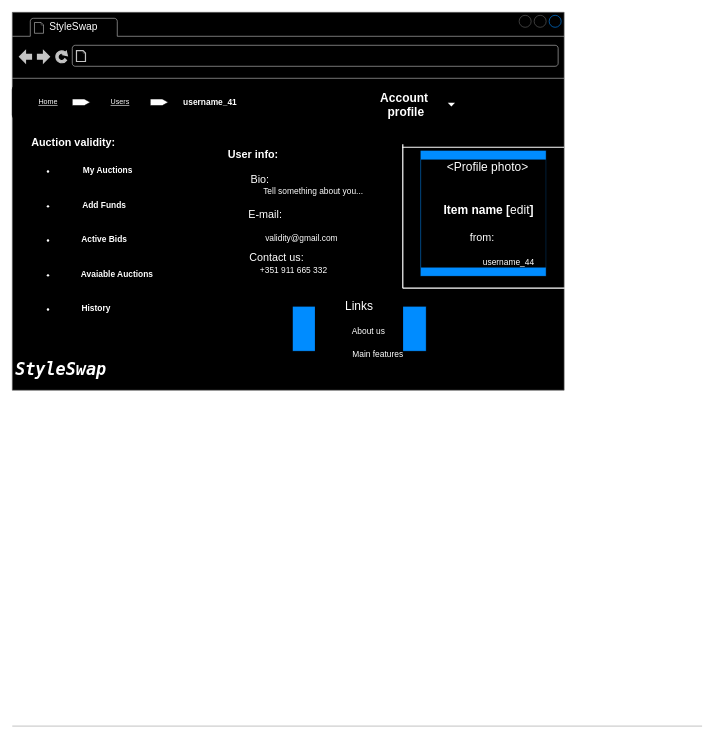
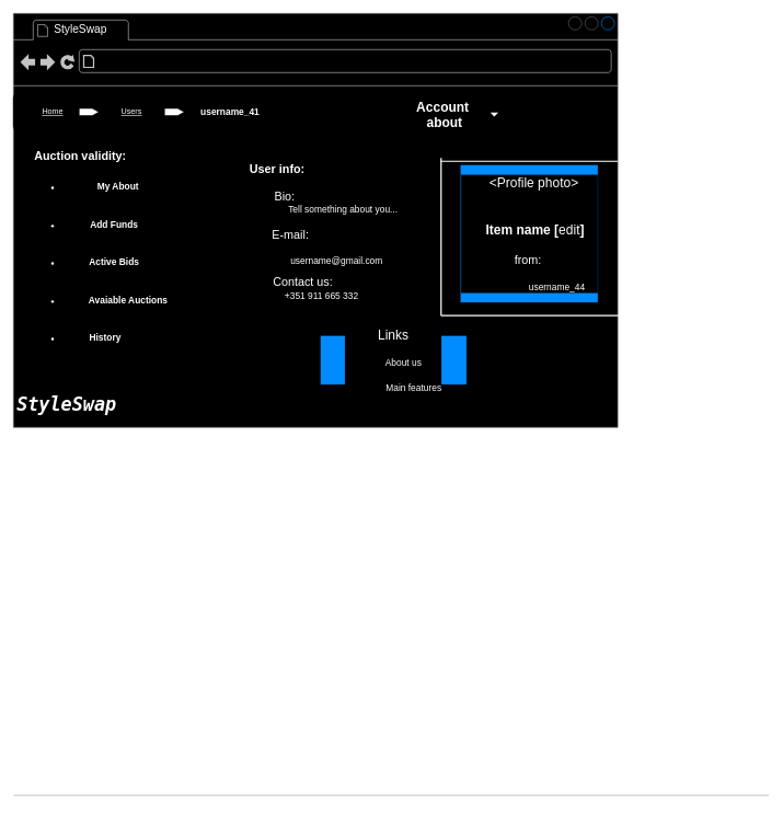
- <mxCell id="4" value="&lt;div style=&quot;font-size: 20px;&quot;&gt;&lt;b style=&quot;&quot;&gt;&lt;font color=&quot;#ffffff&quot; style=&quot;font-size: 20px; background-color: rgb(0, 0, 0);&quot;&gt;Account&amp;nbsp;&lt;/font&gt;&lt;/b&gt;&lt;/div&gt;&lt;div style=&quot;font-size: 20px;&quot;&gt;&lt;b style=&quot;&quot;&gt;&lt;font color=&quot;#ffffff&quot; style=&quot;font-size: 20px; background-color: rgb(0, 0, 0);&quot;&gt;profile&lt;/font&gt;&lt;/b&gt;&lt;/div&gt;" style="rounded=1;fillColor=#000000;strokeColor=none;html=1;fontColor=#596780;align=center;fontSize=10;spacingLeft=10" parent="2" vertex="1"><mxGeometry x="556" y="127.75" width="190" height="52.25" as="geometry" /></mxCell>
+ <mxCell id="4" value="&lt;div style=&quot;font-size: 20px;&quot;&gt;&lt;b style=&quot;&quot;&gt;&lt;font color=&quot;#ffffff&quot; style=&quot;font-size: 20px; background-color: rgb(0, 0, 0);&quot;&gt;Account&amp;nbsp;&lt;/font&gt;&lt;/b&gt;&lt;/div&gt;&lt;div style=&quot;font-size: 20px;&quot;&gt;&lt;b style=&quot;&quot;&gt;&lt;font color=&quot;#ffffff&quot; style=&quot;font-size: 20px; background-color: rgb(0, 0, 0);&quot;&gt;about&lt;/font&gt;&lt;/b&gt;&lt;/div&gt;" style="rounded=1;fillColor=#000000;strokeColor=none;html=1;fontColor=#596780;align=center;fontSize=10;spacingLeft=10" parent="2" vertex="1"><mxGeometry x="556" y="127.75" width="190" height="52.25" as="geometry" /></mxCell>
- <mxCell id="9" value="&lt;div&gt;&lt;span style=&quot;font-size: 16px;&quot;&gt;&lt;span style=&quot;&quot;&gt;&amp;nbsp;&amp;nbsp;&amp;nbsp;&amp;nbsp;&lt;/span&gt;&lt;/span&gt;&lt;font style=&quot;font-size: 18px;&quot;&gt;&lt;b&gt;User info:&lt;/b&gt;&lt;/font&gt;&lt;/div&gt;&lt;div&gt;&lt;span style=&quot;font-size: 16px;&quot;&gt;&lt;br&gt;&lt;/span&gt;&lt;/div&gt;&lt;div style=&quot;font-size: 18px;&quot;&gt;&lt;span style=&quot;font-size: 16px;&quot;&gt;&lt;span style=&quot;&quot;&gt;&amp;nbsp;&amp;nbsp;&amp;nbsp;&amp;nbsp;&lt;/span&gt;&lt;/span&gt;&lt;span style=&quot;font-size: 16px;&quot;&gt;&lt;span style=&quot;&quot;&gt;&amp;nbsp;&amp;nbsp;&amp;nbsp;&amp;nbsp;&lt;/span&gt;&lt;/span&gt;&lt;span style=&quot;&quot;&gt;&lt;span style=&quot;&quot;&gt;&amp;nbsp; &amp;nbsp; Bio&lt;/span&gt;&lt;/span&gt;&lt;font style=&quot;font-size: 18px;&quot;&gt;:&lt;/font&gt;&lt;br&gt;&lt;/div&gt;&lt;div&gt;&lt;font style=&quot;&quot;&gt;&lt;span style=&quot;font-size: 14px;&quot;&gt;&lt;span style=&quot;&quot;&gt;&amp;nbsp;&amp;nbsp;&amp;nbsp;&amp;nbsp;&lt;/span&gt;&lt;/span&gt;&lt;span style=&quot;font-size: 14px;&quot;&gt;&lt;span style=&quot;&quot;&gt;&amp;nbsp;&amp;nbsp;&amp;nbsp;&amp;nbsp;&lt;/span&gt;&lt;/span&gt;&lt;span style=&quot;font-size: 14px;&quot;&gt;&lt;span style=&quot;&quot;&gt;&amp;nbsp;&amp;nbsp;&amp;nbsp;&amp;nbsp;&lt;/span&gt;&lt;/span&gt;&amp;nbsp;&lt;span style=&quot;&quot;&gt;&lt;span style=&quot;&quot;&gt;&amp;nbsp;&amp;nbsp;&amp;nbsp;&amp;nbsp;&lt;/span&gt;&lt;/span&gt;&lt;span style=&quot;&quot;&gt;&lt;span style=&quot;&quot;&gt;&amp;nbsp;&amp;nbsp;&amp;nbsp;&amp;nbsp;&lt;/span&gt;&lt;/span&gt;&lt;font style=&quot;font-size: 14px;&quot;&gt;Tell something about you...&lt;/font&gt;&lt;/font&gt;&lt;/div&gt;&lt;div&gt;&lt;span style=&quot;font-size: 16px;&quot;&gt;&lt;br&gt;&lt;/span&gt;&lt;/div&gt;&lt;div style=&quot;font-size: 18px;&quot;&gt;&lt;span style=&quot;font-size: 16px;&quot;&gt;&lt;span style=&quot;&quot;&gt;&amp;nbsp;&amp;nbsp;&amp;nbsp;&amp;nbsp;&lt;/span&gt;&lt;/span&gt;&lt;span style=&quot;font-size: 16px;&quot;&gt;&lt;span style=&quot;&quot;&gt;&amp;nbsp;&amp;nbsp;&amp;nbsp;&amp;nbsp;&lt;/span&gt;&lt;/span&gt;&lt;span style=&quot;font-size: 15px;&quot;&gt;&amp;nbsp;&amp;nbsp;&amp;nbsp;&lt;/span&gt;&lt;font style=&quot;font-size: 18px;&quot;&gt;&lt;font style=&quot;font-size: 14px;&quot;&gt;&amp;nbsp;&lt;/font&gt;&lt;font style=&quot;font-size: 18px;&quot;&gt;E-mail&lt;/font&gt;&lt;font style=&quot;font-size: 18px;&quot;&gt;&lt;font style=&quot;font-size: 18px;&quot;&gt;:&lt;/font&gt;&lt;br&gt;&lt;/font&gt;&lt;/font&gt;&lt;/div&gt;&lt;div style=&quot;font-size: 14px;&quot;&gt;&lt;span style=&quot;&quot;&gt;&lt;span style=&quot;&quot;&gt;&amp;nbsp;&amp;nbsp;&amp;nbsp;&amp;nbsp;&lt;/span&gt;&lt;/span&gt;&lt;span style=&quot;font-size: 16px;&quot;&gt;&lt;span style=&quot;&quot;&gt;&amp;nbsp;&amp;nbsp;&amp;nbsp;&amp;nbsp;&lt;/span&gt;&lt;/span&gt;&lt;span style=&quot;font-size: 16px;&quot;&gt;&lt;span style=&quot;&quot;&gt;&amp;nbsp;&amp;nbsp;&amp;nbsp;&amp;nbsp;&lt;/span&gt;&lt;/span&gt;&amp;nbsp; &amp;nbsp; &lt;span style=&quot;&quot;&gt;&lt;span style=&quot;&quot;&gt;&amp;nbsp;&amp;nbsp;&amp;nbsp;&amp;nbsp;&lt;/span&gt;&lt;/span&gt;&lt;br&gt;&lt;/div&gt;&lt;span style=&quot;white-space: pre;&quot;&gt;&#09;&lt;/span&gt;&lt;span style=&quot;white-space: pre;&quot;&gt;&#09;&lt;/span&gt;&lt;span style=&quot;white-space: pre;&quot;&gt;&#09;&lt;/span&gt;&lt;font style=&quot;font-size: 14px;&quot;&gt;validity@gmail.com&lt;/font&gt;&lt;div&gt;&lt;font style=&quot;font-size: 12px;&quot;&gt;&lt;br&gt;&lt;/font&gt;&lt;/div&gt;&lt;div&gt;&lt;span style=&quot;font-size: 16px;&quot;&gt;&lt;span style=&quot;&quot;&gt;&amp;nbsp;&amp;nbsp;&amp;nbsp;&amp;nbsp;&lt;/span&gt;&lt;/span&gt;&lt;span style=&quot;font-size: 16px;&quot;&gt;&lt;span style=&quot;&quot;&gt;&amp;nbsp;&amp;nbsp;&amp;nbsp;&amp;nbsp;&lt;/span&gt;&lt;/span&gt;&lt;span style=&quot;font-size: 16px;&quot;&gt;&lt;span style=&quot;&quot;&gt;&amp;nbsp;&amp;nbsp;&amp;nbsp;&amp;nbsp;&lt;/span&gt;&lt;/span&gt;&lt;font style=&quot;font-size: 18px;&quot;&gt;Contact us:&lt;/font&gt;&lt;br&gt;&lt;/div&gt;&lt;div&gt;&lt;span style=&quot;font-size: 16px;&quot;&gt;&lt;span style=&quot;&quot;&gt;&amp;nbsp;&amp;nbsp;&amp;nbsp;&amp;nbsp;&lt;/span&gt;&lt;/span&gt;&lt;span style=&quot;font-size: 16px;&quot;&gt;&lt;span style=&quot;&quot;&gt;&amp;nbsp;&amp;nbsp;&amp;nbsp;&amp;nbsp;&lt;/span&gt;&lt;/span&gt;&lt;span style=&quot;font-size: 16px;&quot;&gt;&lt;span style=&quot;&quot;&gt;&amp;nbsp;&amp;nbsp;&amp;nbsp;&amp;nbsp;&lt;/span&gt;&lt;/span&gt;&lt;span style=&quot;font-size: 16px;&quot;&gt;&lt;span style=&quot;&quot;&gt;&amp;nbsp;&amp;nbsp;&amp;nbsp;&amp;nbsp;&lt;/span&gt;&lt;/span&gt;&lt;font style=&quot;font-size: 14px;&quot;&gt;+351 911 665 332&lt;/font&gt;&lt;br&gt;&lt;/div&gt;&lt;div&gt;&lt;span style=&quot;font-size: 16px;&quot;&gt;&lt;br&gt;&lt;/span&gt;&lt;/div&gt;" style="whiteSpace=wrap;html=1;aspect=fixed;labelBackgroundColor=#000000;strokeColor=#000000;fontSize=12;fontColor=#FFFFFF;fillColor=#000000;align=left;" parent="2" vertex="1"><mxGeometry x="340" y="195" width="295" height="295" as="geometry" /></mxCell>
+ <mxCell id="9" value="&lt;div&gt;&lt;span style=&quot;font-size: 16px;&quot;&gt;&lt;span style=&quot;&quot;&gt;&amp;nbsp;&amp;nbsp;&amp;nbsp;&amp;nbsp;&lt;/span&gt;&lt;/span&gt;&lt;font style=&quot;font-size: 18px;&quot;&gt;&lt;b&gt;User info:&lt;/b&gt;&lt;/font&gt;&lt;/div&gt;&lt;div&gt;&lt;span style=&quot;font-size: 16px;&quot;&gt;&lt;br&gt;&lt;/span&gt;&lt;/div&gt;&lt;div style=&quot;font-size: 18px;&quot;&gt;&lt;span style=&quot;font-size: 16px;&quot;&gt;&lt;span style=&quot;&quot;&gt;&amp;nbsp;&amp;nbsp;&amp;nbsp;&amp;nbsp;&lt;/span&gt;&lt;/span&gt;&lt;span style=&quot;font-size: 16px;&quot;&gt;&lt;span style=&quot;&quot;&gt;&amp;nbsp;&amp;nbsp;&amp;nbsp;&amp;nbsp;&lt;/span&gt;&lt;/span&gt;&lt;span style=&quot;&quot;&gt;&lt;span style=&quot;&quot;&gt;&amp;nbsp; &amp;nbsp; Bio&lt;/span&gt;&lt;/span&gt;&lt;font style=&quot;font-size: 18px;&quot;&gt;:&lt;/font&gt;&lt;br&gt;&lt;/div&gt;&lt;div&gt;&lt;font style=&quot;&quot;&gt;&lt;span style=&quot;font-size: 14px;&quot;&gt;&lt;span style=&quot;&quot;&gt;&amp;nbsp;&amp;nbsp;&amp;nbsp;&amp;nbsp;&lt;/span&gt;&lt;/span&gt;&lt;span style=&quot;font-size: 14px;&quot;&gt;&lt;span style=&quot;&quot;&gt;&amp;nbsp;&amp;nbsp;&amp;nbsp;&amp;nbsp;&lt;/span&gt;&lt;/span&gt;&lt;span style=&quot;font-size: 14px;&quot;&gt;&lt;span style=&quot;&quot;&gt;&amp;nbsp;&amp;nbsp;&amp;nbsp;&amp;nbsp;&lt;/span&gt;&lt;/span&gt;&amp;nbsp;&lt;span style=&quot;&quot;&gt;&lt;span style=&quot;&quot;&gt;&amp;nbsp;&amp;nbsp;&amp;nbsp;&amp;nbsp;&lt;/span&gt;&lt;/span&gt;&lt;span style=&quot;&quot;&gt;&lt;span style=&quot;&quot;&gt;&amp;nbsp;&amp;nbsp;&amp;nbsp;&amp;nbsp;&lt;/span&gt;&lt;/span&gt;&lt;font style=&quot;font-size: 14px;&quot;&gt;Tell something about you...&lt;/font&gt;&lt;/font&gt;&lt;/div&gt;&lt;div&gt;&lt;span style=&quot;font-size: 16px;&quot;&gt;&lt;br&gt;&lt;/span&gt;&lt;/div&gt;&lt;div style=&quot;font-size: 18px;&quot;&gt;&lt;span style=&quot;font-size: 16px;&quot;&gt;&lt;span style=&quot;&quot;&gt;&amp;nbsp;&amp;nbsp;&amp;nbsp;&amp;nbsp;&lt;/span&gt;&lt;/span&gt;&lt;span style=&quot;font-size: 16px;&quot;&gt;&lt;span style=&quot;&quot;&gt;&amp;nbsp;&amp;nbsp;&amp;nbsp;&amp;nbsp;&lt;/span&gt;&lt;/span&gt;&lt;span style=&quot;font-size: 15px;&quot;&gt;&amp;nbsp;&amp;nbsp;&amp;nbsp;&lt;/span&gt;&lt;font style=&quot;font-size: 18px;&quot;&gt;&lt;font style=&quot;font-size: 14px;&quot;&gt;&amp;nbsp;&lt;/font&gt;&lt;font style=&quot;font-size: 18px;&quot;&gt;E-mail&lt;/font&gt;&lt;font style=&quot;font-size: 18px;&quot;&gt;&lt;font style=&quot;font-size: 18px;&quot;&gt;:&lt;/font&gt;&lt;br&gt;&lt;/font&gt;&lt;/font&gt;&lt;/div&gt;&lt;div style=&quot;font-size: 14px;&quot;&gt;&lt;span style=&quot;&quot;&gt;&lt;span style=&quot;&quot;&gt;&amp;nbsp;&amp;nbsp;&amp;nbsp;&amp;nbsp;&lt;/span&gt;&lt;/span&gt;&lt;span style=&quot;font-size: 16px;&quot;&gt;&lt;span style=&quot;&quot;&gt;&amp;nbsp;&amp;nbsp;&amp;nbsp;&amp;nbsp;&lt;/span&gt;&lt;/span&gt;&lt;span style=&quot;font-size: 16px;&quot;&gt;&lt;span style=&quot;&quot;&gt;&amp;nbsp;&amp;nbsp;&amp;nbsp;&amp;nbsp;&lt;/span&gt;&lt;/span&gt;&amp;nbsp; &amp;nbsp; &lt;span style=&quot;&quot;&gt;&lt;span style=&quot;&quot;&gt;&amp;nbsp;&amp;nbsp;&amp;nbsp;&amp;nbsp;&lt;/span&gt;&lt;/span&gt;&lt;br&gt;&lt;/div&gt;&lt;span style=&quot;white-space: pre;&quot;&gt;&#09;&lt;/span&gt;&lt;span style=&quot;white-space: pre;&quot;&gt;&#09;&lt;/span&gt;&lt;span style=&quot;white-space: pre;&quot;&gt;&#09;&lt;/span&gt;&lt;font style=&quot;font-size: 14px;&quot;&gt;username@gmail.com&lt;/font&gt;&lt;div&gt;&lt;font style=&quot;font-size: 12px;&quot;&gt;&lt;br&gt;&lt;/font&gt;&lt;/div&gt;&lt;div&gt;&lt;span style=&quot;font-size: 16px;&quot;&gt;&lt;span style=&quot;&quot;&gt;&amp;nbsp;&amp;nbsp;&amp;nbsp;&amp;nbsp;&lt;/span&gt;&lt;/span&gt;&lt;span style=&quot;font-size: 16px;&quot;&gt;&lt;span style=&quot;&quot;&gt;&amp;nbsp;&amp;nbsp;&amp;nbsp;&amp;nbsp;&lt;/span&gt;&lt;/span&gt;&lt;span style=&quot;font-size: 16px;&quot;&gt;&lt;span style=&quot;&quot;&gt;&amp;nbsp;&amp;nbsp;&amp;nbsp;&amp;nbsp;&lt;/span&gt;&lt;/span&gt;&lt;font style=&quot;font-size: 18px;&quot;&gt;Contact us:&lt;/font&gt;&lt;br&gt;&lt;/div&gt;&lt;div&gt;&lt;span style=&quot;font-size: 16px;&quot;&gt;&lt;span style=&quot;&quot;&gt;&amp;nbsp;&amp;nbsp;&amp;nbsp;&amp;nbsp;&lt;/span&gt;&lt;/span&gt;&lt;span style=&quot;font-size: 16px;&quot;&gt;&lt;span style=&quot;&quot;&gt;&amp;nbsp;&amp;nbsp;&amp;nbsp;&amp;nbsp;&lt;/span&gt;&lt;/span&gt;&lt;span style=&quot;font-size: 16px;&quot;&gt;&lt;span style=&quot;&quot;&gt;&amp;nbsp;&amp;nbsp;&amp;nbsp;&amp;nbsp;&lt;/span&gt;&lt;/span&gt;&lt;span style=&quot;font-size: 16px;&quot;&gt;&lt;span style=&quot;&quot;&gt;&amp;nbsp;&amp;nbsp;&amp;nbsp;&amp;nbsp;&lt;/span&gt;&lt;/span&gt;&lt;font style=&quot;font-size: 14px;&quot;&gt;+351 911 665 332&lt;/font&gt;&lt;br&gt;&lt;/div&gt;&lt;div&gt;&lt;span style=&quot;font-size: 16px;&quot;&gt;&lt;br&gt;&lt;/span&gt;&lt;/div&gt;" style="whiteSpace=wrap;html=1;aspect=fixed;labelBackgroundColor=#000000;strokeColor=#000000;fontSize=12;fontColor=#FFFFFF;fillColor=#000000;align=left;" parent="2" vertex="1"><mxGeometry x="340" y="195" width="295" height="295" as="geometry" /></mxCell>
- <mxCell id="6" value="&lt;span style=&quot;background-color: rgb(0, 0, 0);&quot;&gt;&lt;font style=&quot;&quot;&gt;&lt;span style=&quot;font-weight: bold; font-size: 18px;&quot;&gt;Auction validity:&lt;/span&gt;&lt;br&gt;&lt;br&gt;&lt;div style=&quot;text-align: center;&quot;&gt;&lt;ul style=&quot;font-weight: bold;&quot;&gt;&lt;li&gt;&lt;span style=&quot;font-size: 14px;&quot;&gt;&amp;nbsp; &amp;nbsp;My Auctions&lt;/span&gt;&lt;/li&gt;&lt;/ul&gt;&lt;span style=&quot;font-size: 14px;&quot;&gt;&lt;b&gt;&lt;br&gt;&lt;/b&gt;&lt;/span&gt;&lt;ul style=&quot;font-weight: bold;&quot;&gt;&lt;li&gt;&lt;span style=&quot;font-size: 14px;&quot;&gt;Add Funds&lt;/span&gt;&lt;/li&gt;&lt;/ul&gt;&lt;span style=&quot;font-size: 14px;&quot;&gt;&lt;b&gt;&lt;br&gt;&lt;/b&gt;&lt;/span&gt;&lt;ul style=&quot;font-weight: bold;&quot;&gt;&lt;li&gt;&lt;span style=&quot;font-size: 14px;&quot;&gt;Active Bids&lt;/span&gt;&lt;/li&gt;&lt;/ul&gt;&lt;div&gt;&lt;span style=&quot;font-size: 14px;&quot;&gt;&lt;b&gt;&lt;br&gt;&lt;/b&gt;&lt;/span&gt;&lt;/div&gt;&lt;div&gt;&lt;ul&gt;&lt;li&gt;&lt;span style=&quot;font-size: 14px;&quot;&gt;&lt;b&gt;&amp;nbsp; &amp;nbsp; &amp;nbsp; &amp;nbsp; &amp;nbsp; &amp;nbsp;Avaiable Auctions&lt;/b&gt;&lt;/span&gt;&lt;/li&gt;&lt;/ul&gt;&lt;span style=&quot;font-size: 14px;&quot;&gt;&lt;b&gt;&lt;br&gt;&lt;/b&gt;&lt;/span&gt;&lt;ul&gt;&lt;li&gt;&lt;span style=&quot;font-size: 14px;&quot;&gt;&lt;b&gt;History&amp;nbsp; &amp;nbsp; &amp;nbsp; &amp;nbsp;&lt;/b&gt;&lt;/span&gt;&lt;/li&gt;&lt;/ul&gt;&lt;/div&gt;&lt;/div&gt;&lt;/font&gt;&lt;/span&gt;" style="rounded=1;align=left;strokeColor=none;html=1;fontColor=#ffffff;fontSize=12;fillColor=#000000;" parent="2" vertex="1"><mxGeometry x="30" y="182.5" width="320" height="357.5" as="geometry" /></mxCell>
+ <mxCell id="6" value="&lt;span style=&quot;background-color: rgb(0, 0, 0);&quot;&gt;&lt;font style=&quot;&quot;&gt;&lt;span style=&quot;font-weight: bold; font-size: 18px;&quot;&gt;Auction validity:&lt;/span&gt;&lt;br&gt;&lt;br&gt;&lt;div style=&quot;text-align: center;&quot;&gt;&lt;ul style=&quot;font-weight: bold;&quot;&gt;&lt;li&gt;&lt;span style=&quot;font-size: 14px;&quot;&gt;&amp;nbsp; &amp;nbsp;My About&lt;/span&gt;&lt;/li&gt;&lt;/ul&gt;&lt;span style=&quot;font-size: 14px;&quot;&gt;&lt;b&gt;&lt;br&gt;&lt;/b&gt;&lt;/span&gt;&lt;ul style=&quot;font-weight: bold;&quot;&gt;&lt;li&gt;&lt;span style=&quot;font-size: 14px;&quot;&gt;Add Funds&lt;/span&gt;&lt;/li&gt;&lt;/ul&gt;&lt;span style=&quot;font-size: 14px;&quot;&gt;&lt;b&gt;&lt;br&gt;&lt;/b&gt;&lt;/span&gt;&lt;ul style=&quot;font-weight: bold;&quot;&gt;&lt;li&gt;&lt;span style=&quot;font-size: 14px;&quot;&gt;Active Bids&lt;/span&gt;&lt;/li&gt;&lt;/ul&gt;&lt;div&gt;&lt;span style=&quot;font-size: 14px;&quot;&gt;&lt;b&gt;&lt;br&gt;&lt;/b&gt;&lt;/span&gt;&lt;/div&gt;&lt;div&gt;&lt;ul&gt;&lt;li&gt;&lt;span style=&quot;font-size: 14px;&quot;&gt;&lt;b&gt;&amp;nbsp; &amp;nbsp; &amp;nbsp; &amp;nbsp; &amp;nbsp; &amp;nbsp;Avaiable Auctions&lt;/b&gt;&lt;/span&gt;&lt;/li&gt;&lt;/ul&gt;&lt;span style=&quot;font-size: 14px;&quot;&gt;&lt;b&gt;&lt;br&gt;&lt;/b&gt;&lt;/span&gt;&lt;ul&gt;&lt;li&gt;&lt;span style=&quot;font-size: 14px;&quot;&gt;&lt;b&gt;History&amp;nbsp; &amp;nbsp; &amp;nbsp; &amp;nbsp;&lt;/b&gt;&lt;/span&gt;&lt;/li&gt;&lt;/ul&gt;&lt;/div&gt;&lt;/div&gt;&lt;/font&gt;&lt;/span&gt;" style="rounded=1;align=left;strokeColor=none;html=1;fontColor=#ffffff;fontSize=12;fillColor=#000000;" parent="2" vertex="1"><mxGeometry x="30" y="182.5" width="320" height="357.5" as="geometry" /></mxCell>
